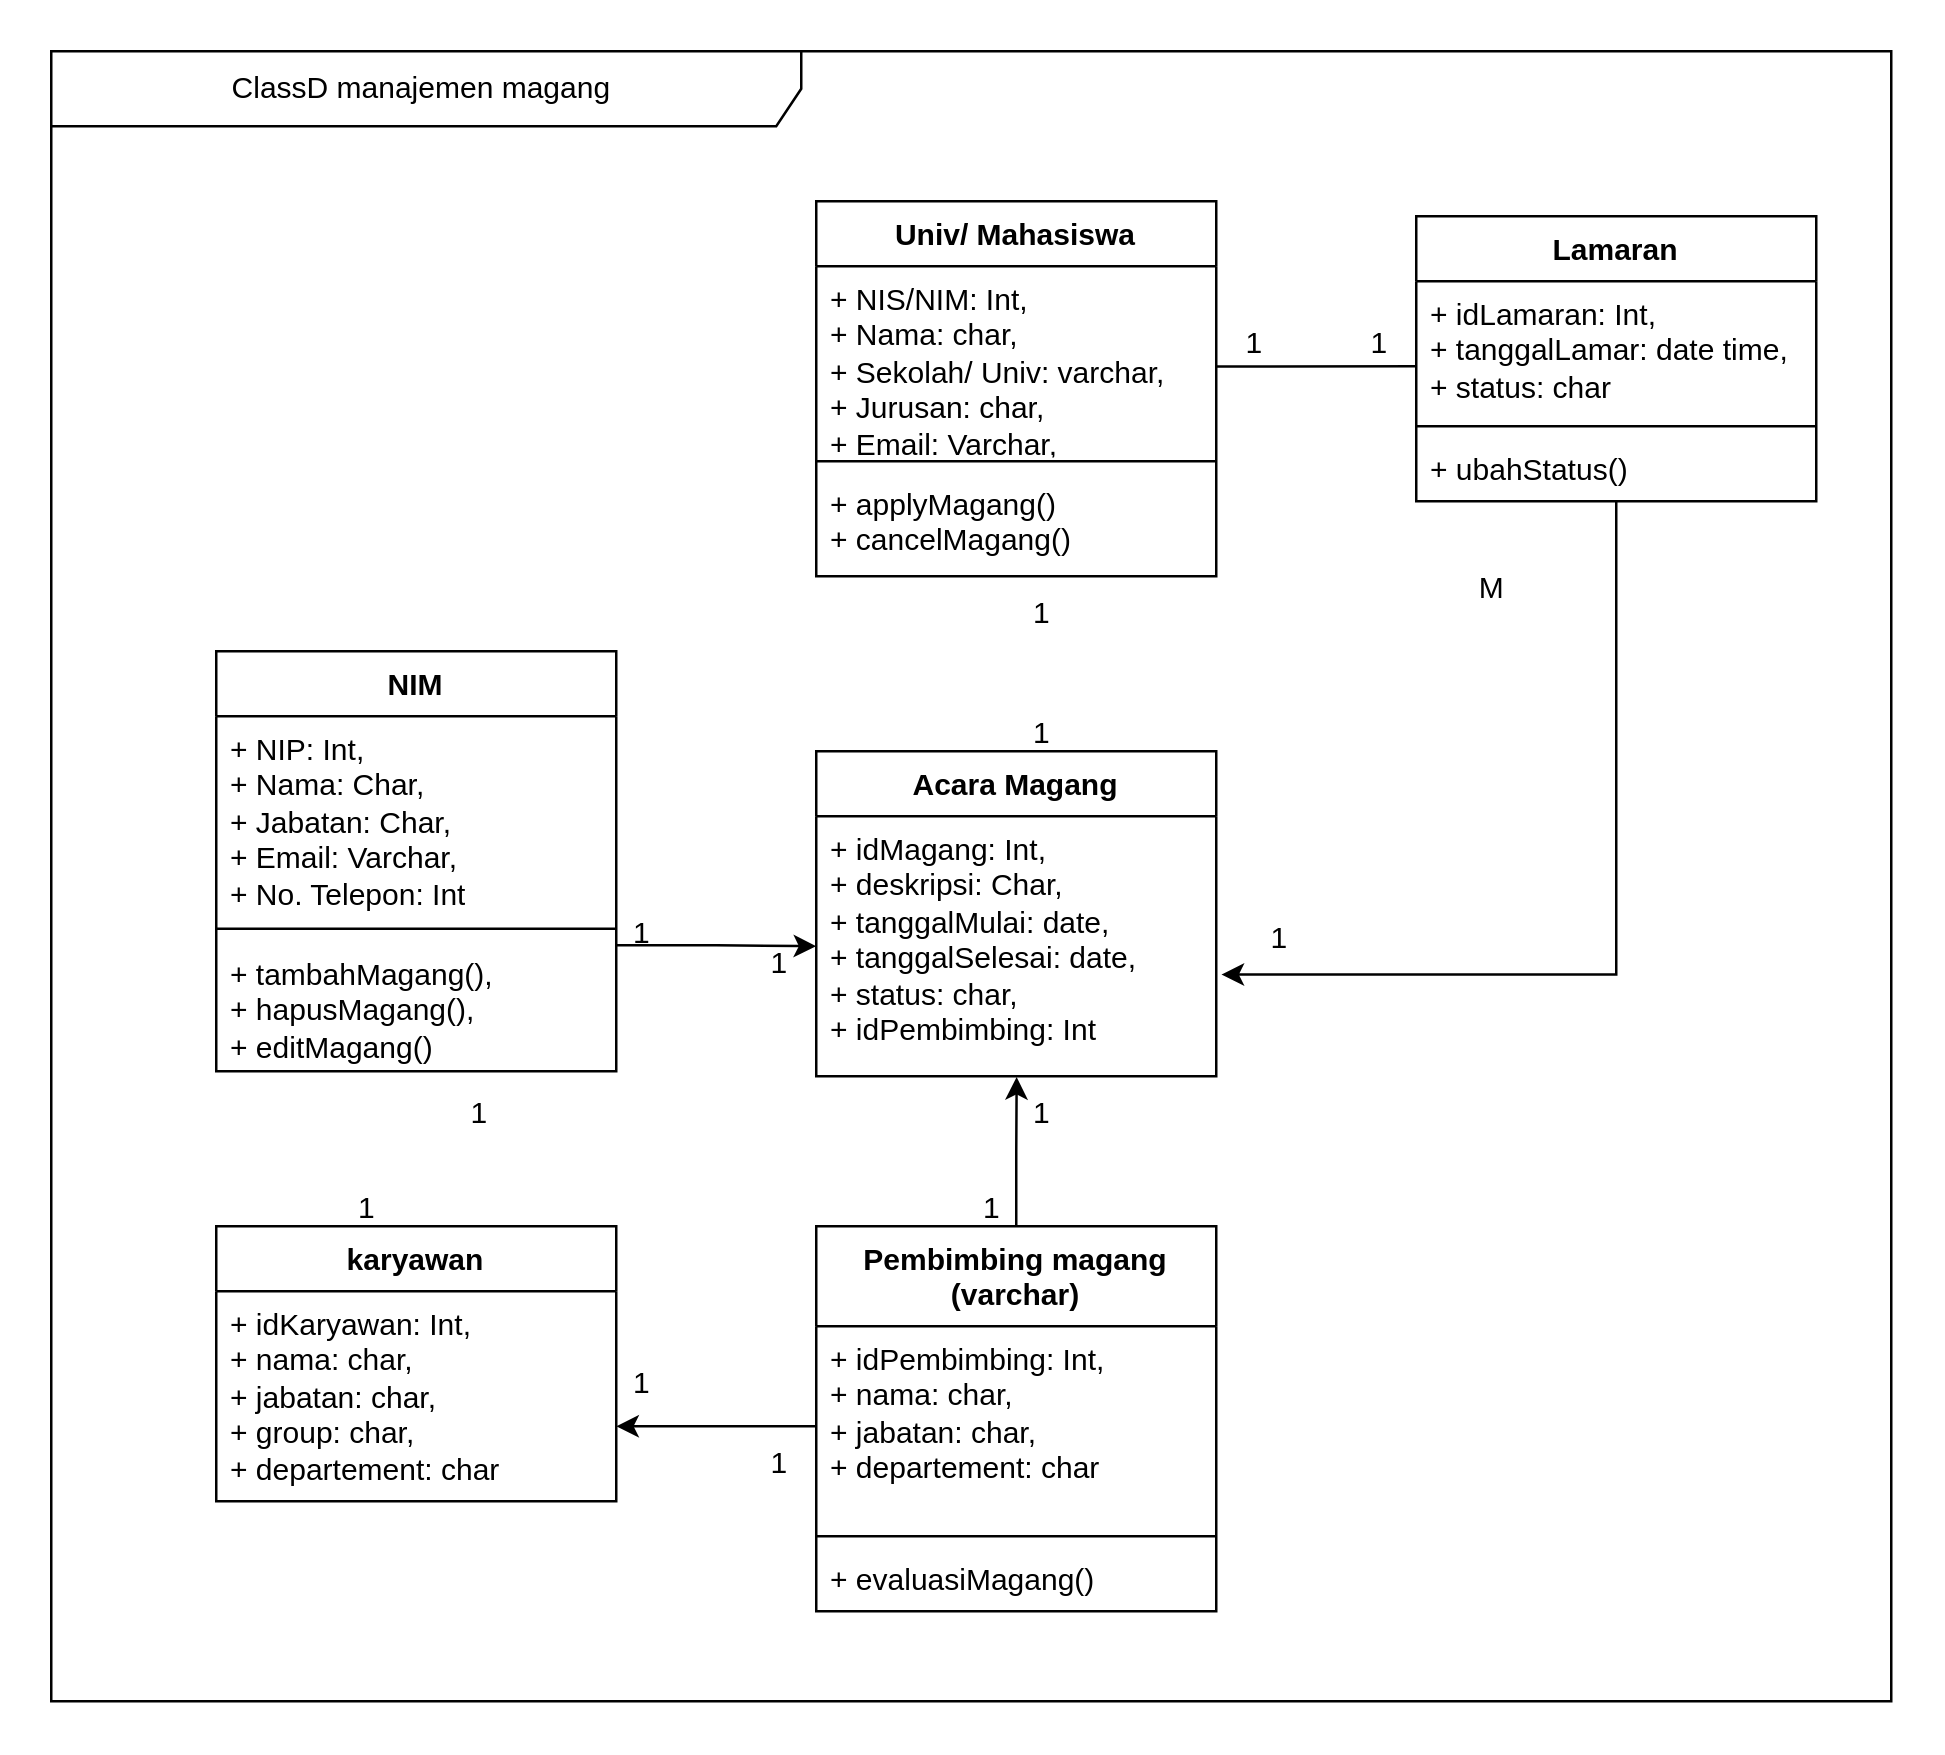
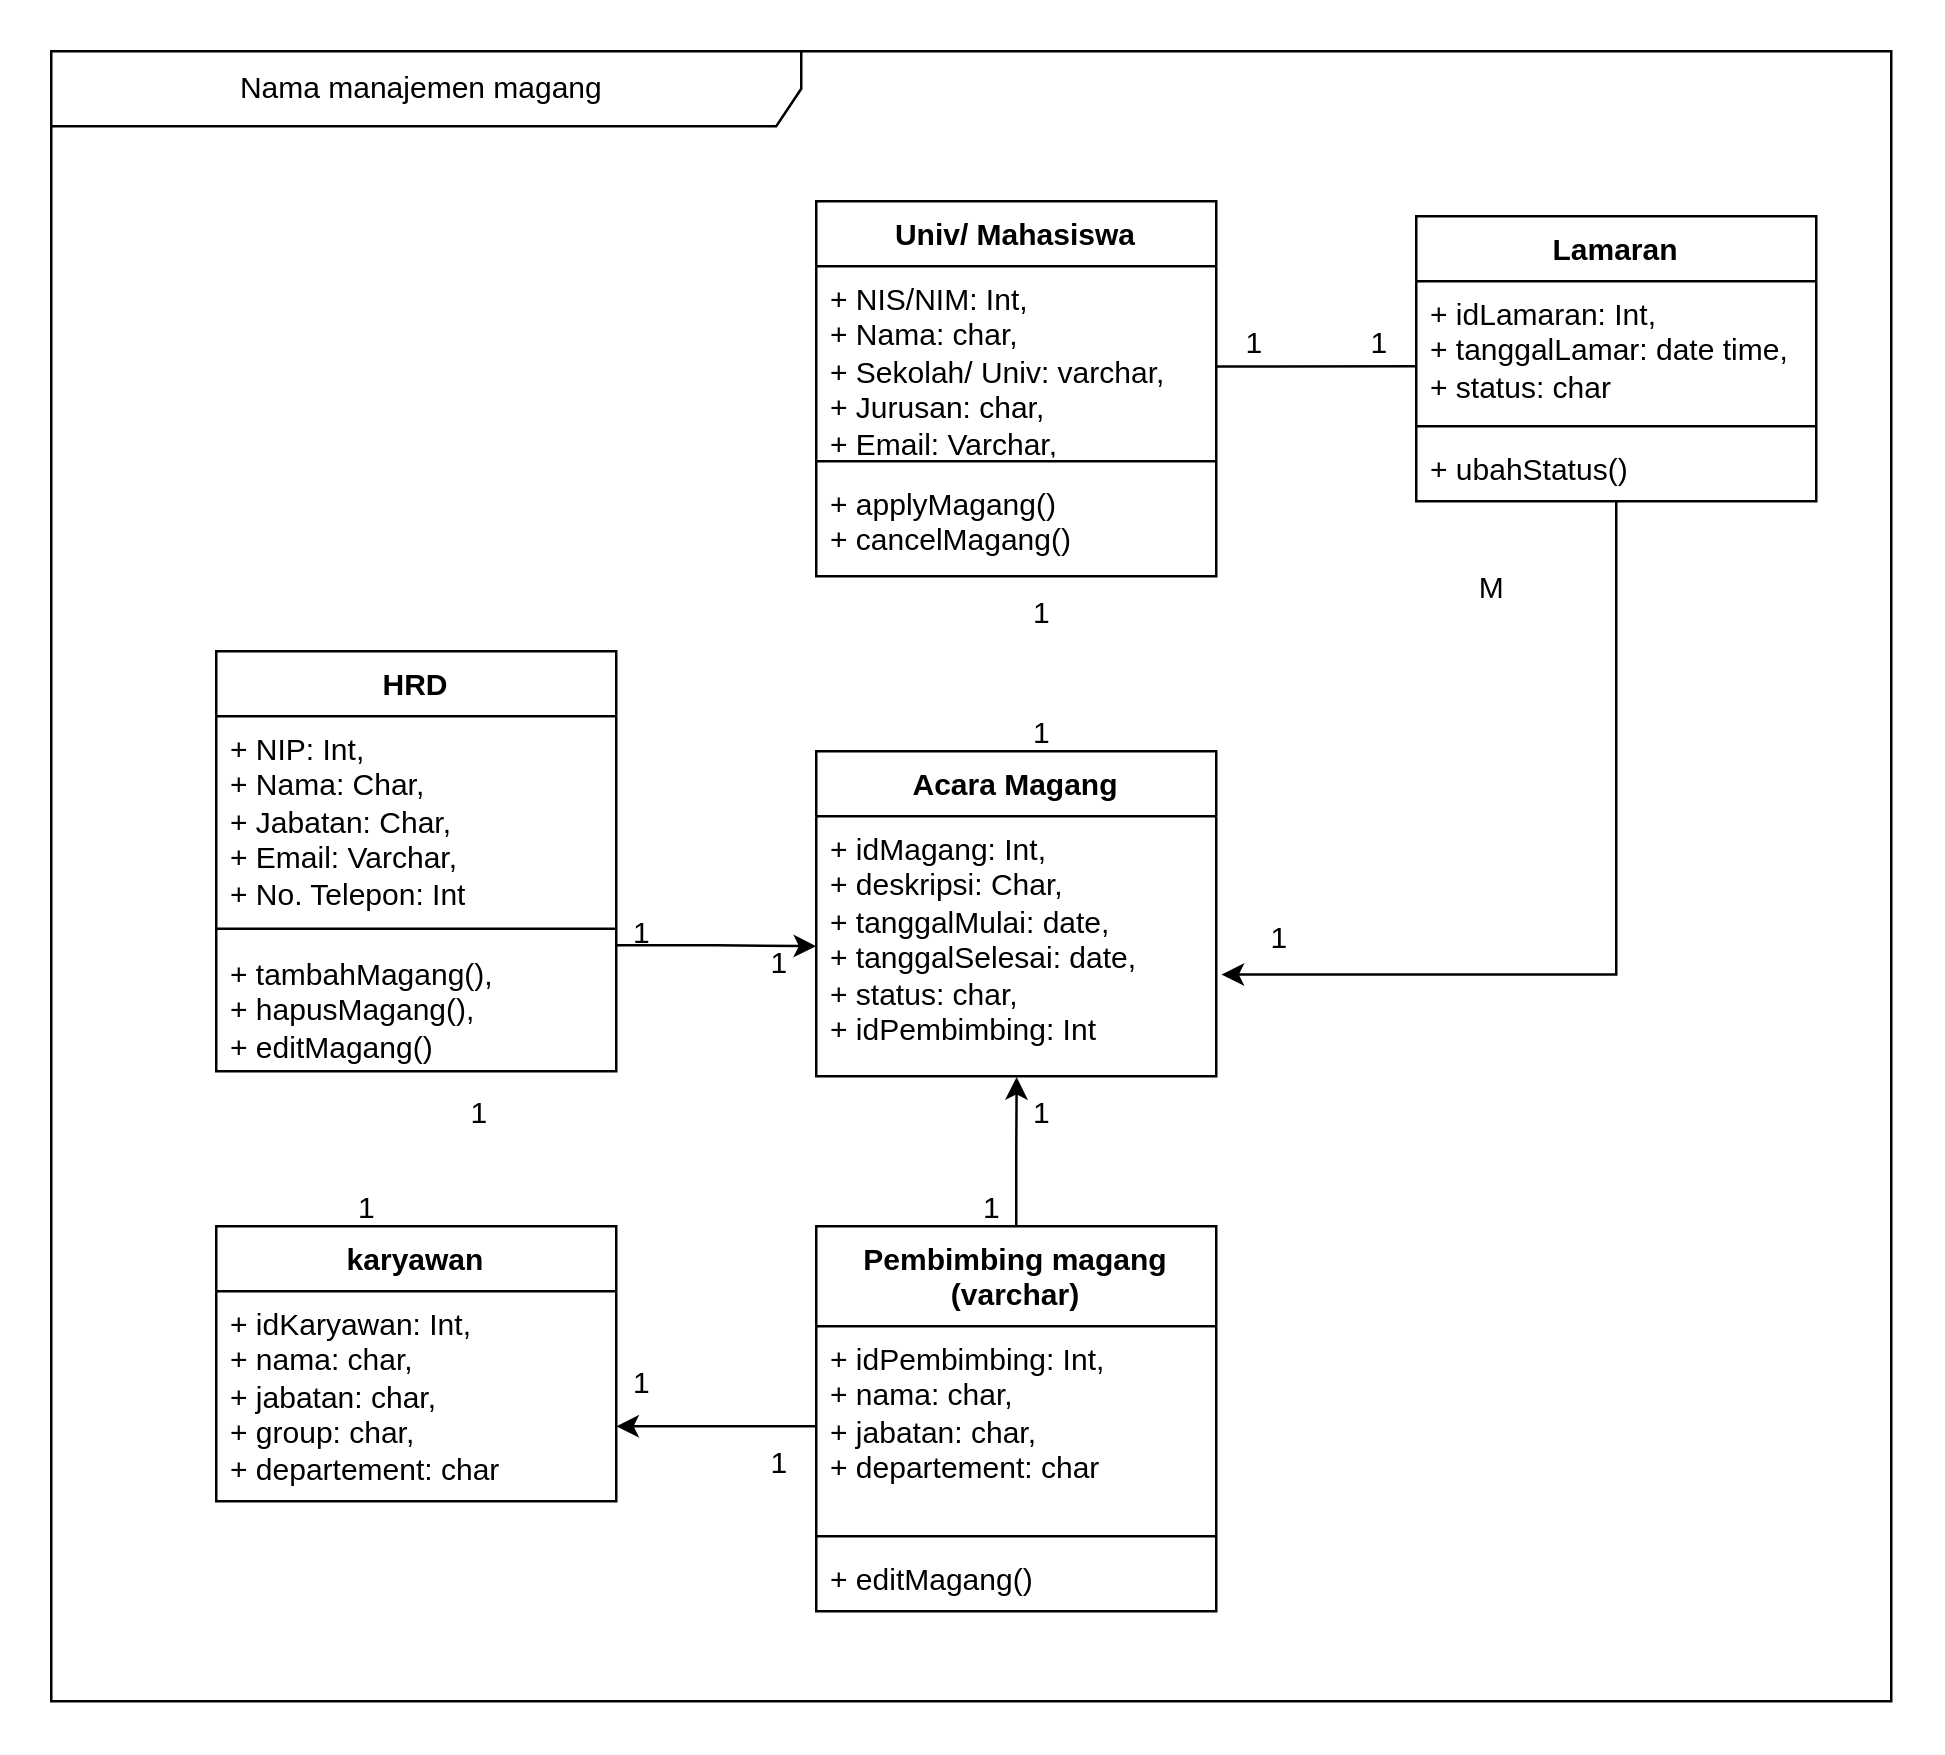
- <mxCell id="2" value="ClassD manajemen magang&amp;nbsp;" style="shape=umlFrame;whiteSpace=wrap;html=1;pointerEvents=0;width=300;height=30;" parent="1" vertex="1"><mxGeometry x="20" y="20" width="736" height="660" as="geometry" /></mxCell>
+ <mxCell id="2" value="Nama manajemen magang&amp;nbsp;" style="shape=umlFrame;whiteSpace=wrap;html=1;pointerEvents=0;width=300;height=30;" parent="1" vertex="1"><mxGeometry x="20" y="20" width="736" height="660" as="geometry" /></mxCell>
- <mxCell id="15" value="NIM" style="swimlane;fontStyle=1;align=center;verticalAlign=top;childLayout=stackLayout;horizontal=1;startSize=26;horizontalStack=0;resizeParent=1;resizeParentMax=0;resizeLast=0;collapsible=1;marginBottom=0;whiteSpace=wrap;html=1;" parent="1" vertex="1"><mxGeometry x="86" y="260" width="160" height="168" as="geometry" /></mxCell>
+ <mxCell id="15" value="HRD" style="swimlane;fontStyle=1;align=center;verticalAlign=top;childLayout=stackLayout;horizontal=1;startSize=26;horizontalStack=0;resizeParent=1;resizeParentMax=0;resizeLast=0;collapsible=1;marginBottom=0;whiteSpace=wrap;html=1;" parent="1" vertex="1"><mxGeometry x="86" y="260" width="160" height="168" as="geometry" /></mxCell>
- <mxCell id="11" value="+ evaluasiMagang()" style="text;strokeColor=none;fillColor=none;align=left;verticalAlign=top;spacingLeft=4;spacingRight=4;overflow=hidden;rotatable=0;points=[[0,0.5],[1,0.5]];portConstraint=eastwest;whiteSpace=wrap;html=1;" parent="8" vertex="1"><mxGeometry y="128" width="160" height="26" as="geometry" /></mxCell>
+ <mxCell id="11" value="+ editMagang()" style="text;strokeColor=none;fillColor=none;align=left;verticalAlign=top;spacingLeft=4;spacingRight=4;overflow=hidden;rotatable=0;points=[[0,0.5],[1,0.5]];portConstraint=eastwest;whiteSpace=wrap;html=1;" parent="8" vertex="1"><mxGeometry y="128" width="160" height="26" as="geometry" /></mxCell>
